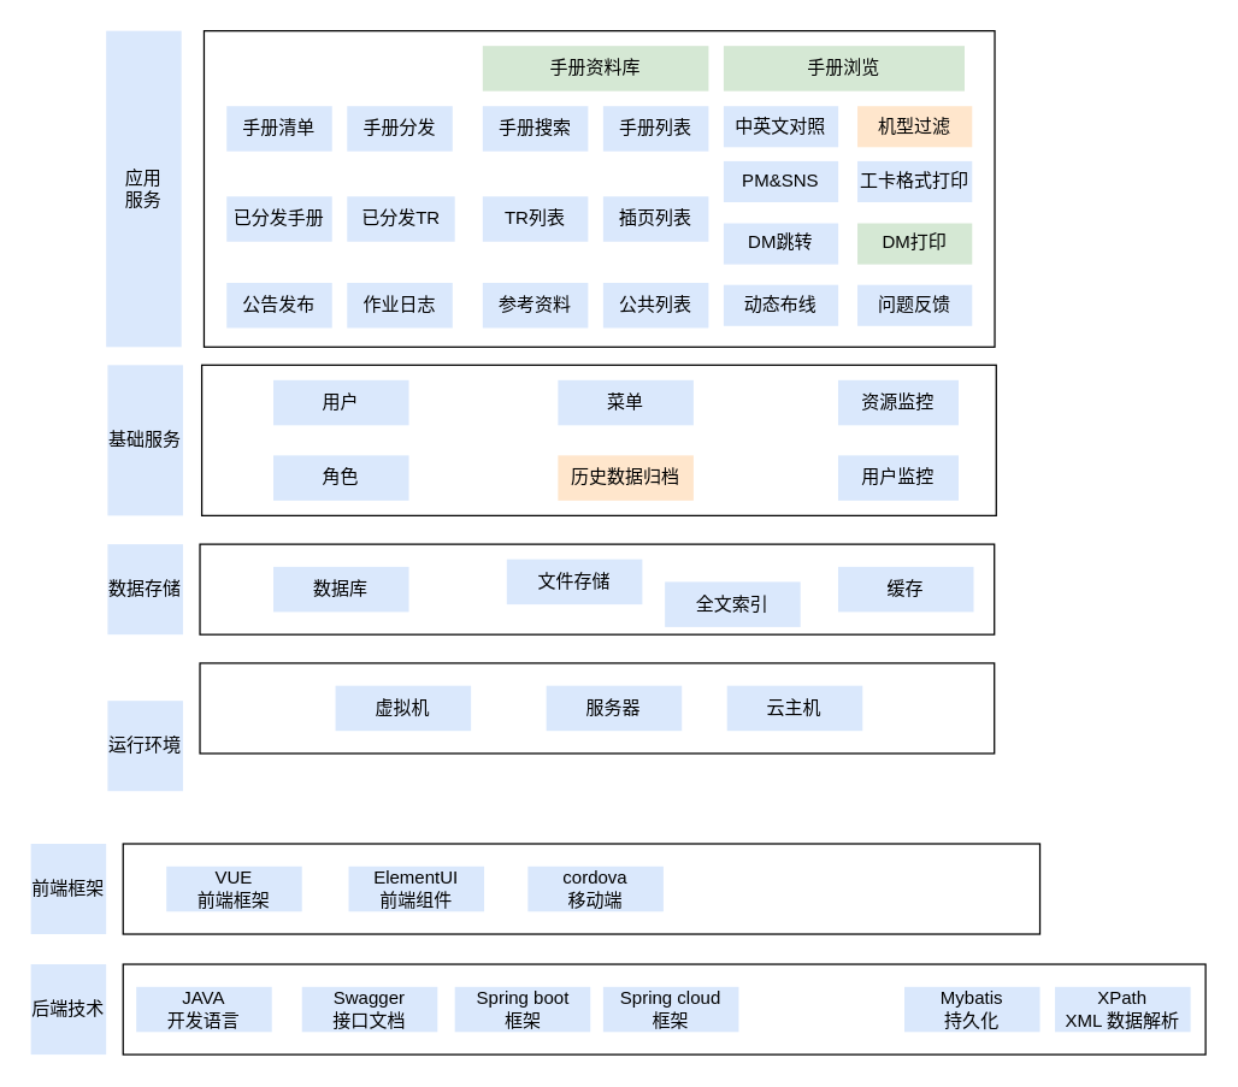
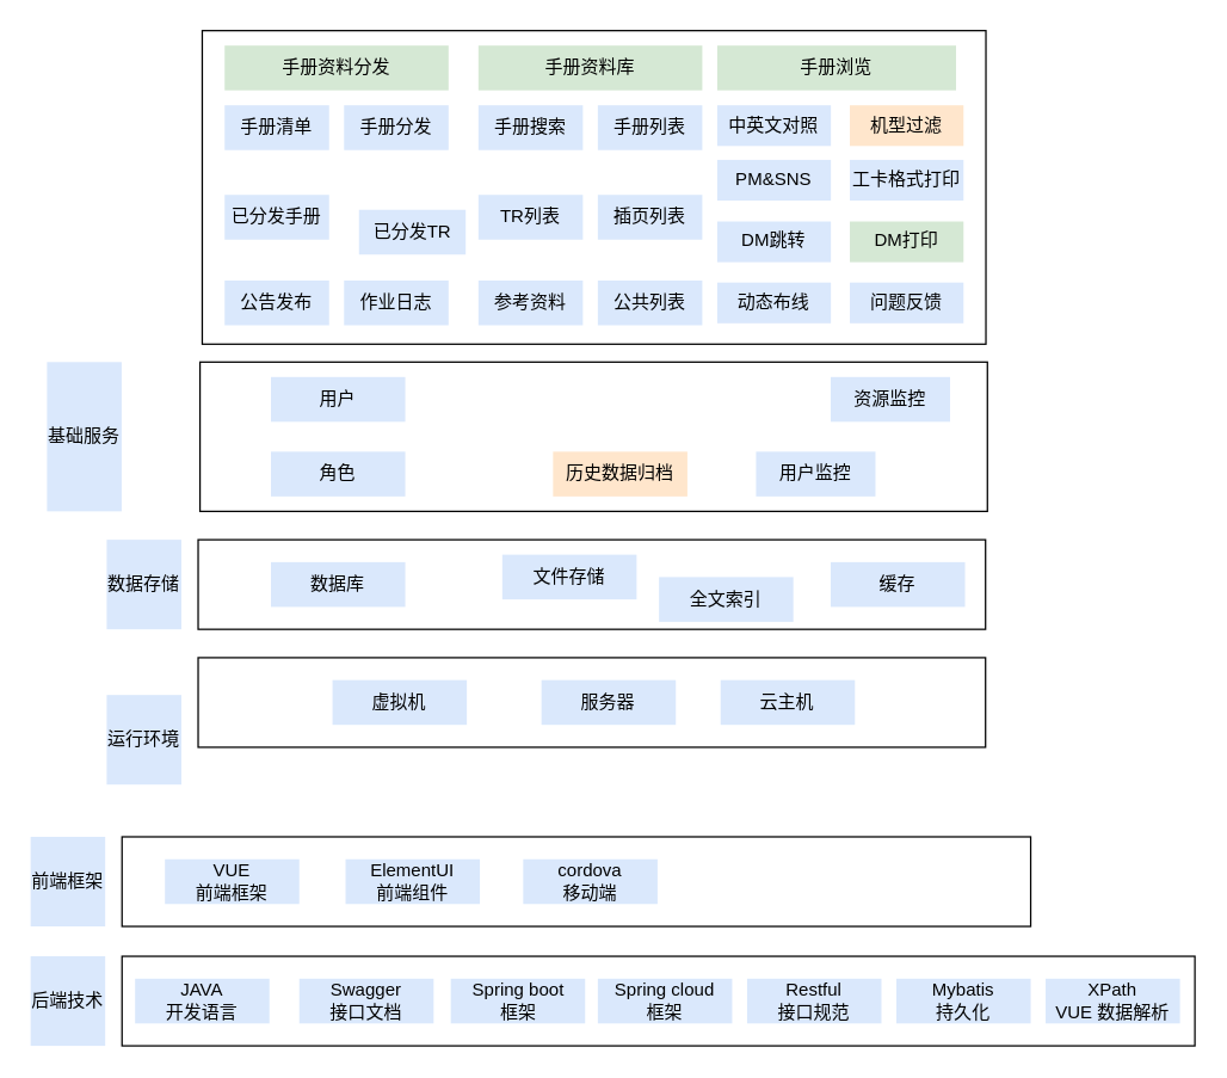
+ <mxCell id="4" value="手册资料分发" style="rounded=0;whiteSpace=wrap;html=1;fillColor=#d5e8d4;strokeColor=none;" vertex="1" parent="1"><mxGeometry x="150" y="30" width="150" height="30" as="geometry" /></mxCell>
- <mxCell id="3" value="应用&lt;div&gt;服务&lt;/div&gt;" style="rounded=0;whiteSpace=wrap;html=1;fillColor=#dae8fc;strokeColor=none;" vertex="1" parent="1"><mxGeometry x="70" y="20" width="50" height="210" as="geometry" /></mxCell>
- <mxCell id="8" value="已分发TR" style="rounded=0;whiteSpace=wrap;html=1;fillColor=#dae8fc;strokeColor=none;" vertex="1" parent="1"><mxGeometry x="230" y="130" width="71.5" height="30" as="geometry" /></mxCell>
+ <mxCell id="8" value="已分发TR" style="rounded=0;whiteSpace=wrap;html=1;fillColor=#dae8fc;strokeColor=none;" vertex="1" parent="1"><mxGeometry x="240" y="140" width="71.5" height="30" as="geometry" /></mxCell>
- <mxCell id="31" value="菜单" style="rounded=0;whiteSpace=wrap;html=1;fillColor=#dae8fc;strokeColor=none;" vertex="1" parent="1"><mxGeometry x="370" y="252" width="90" height="30" as="geometry" /></mxCell>
- <mxCell id="27" value="基础服务" style="rounded=0;whiteSpace=wrap;html=1;fillColor=#dae8fc;strokeColor=none;" vertex="1" parent="1"><mxGeometry x="71" y="242" width="50" height="100" as="geometry" /></mxCell>
+ <mxCell id="27" value="基础服务" style="rounded=0;whiteSpace=wrap;html=1;fillColor=#dae8fc;strokeColor=none;" vertex="1" parent="1"><mxGeometry x="31" y="242" width="50" height="100" as="geometry" /></mxCell>
- <mxCell id="34" value="用户监控" style="rounded=0;whiteSpace=wrap;html=1;fillColor=#dae8fc;strokeColor=none;" vertex="1" parent="1"><mxGeometry x="556" y="302" width="80" height="30" as="geometry" /></mxCell>
+ <mxCell id="34" value="用户监控" style="rounded=0;whiteSpace=wrap;html=1;fillColor=#dae8fc;strokeColor=none;" vertex="1" parent="1"><mxGeometry x="506" y="302" width="80" height="30" as="geometry" /></mxCell>
+ <mxCell id="57" value="&lt;article data-clipboard-cangjie=&quot;[&amp;quot;root&amp;quot;,{&amp;quot;copyFrom&amp;quot;:&amp;quot;im-native&amp;quot;},[&amp;quot;p&amp;quot;,{},[&amp;quot;span&amp;quot;,{&amp;quot;data-type&amp;quot;:&amp;quot;text&amp;quot;},[&amp;quot;span&amp;quot;,{&amp;quot;data-type&amp;quot;:&amp;quot;leaf&amp;quot;},&amp;quot;cordova&amp;quot;]]]]&quot; class=&quot;4ever-article&quot;&gt;&lt;p&gt;Restful&lt;br&gt;接口规范&lt;/p&gt;&lt;/article&gt;" style="rounded=0;whiteSpace=wrap;html=1;fillColor=#dae8fc;strokeColor=none;" vertex="1" parent="1"><mxGeometry x="500" y="655" width="90" height="30" as="geometry" /></mxCell>
- <mxCell id="59" value="XPath&lt;br&gt;XML 数据解析" style="rounded=0;whiteSpace=wrap;html=1;fillColor=#dae8fc;strokeColor=none;" vertex="1" parent="1"><mxGeometry x="700" y="655" width="90" height="30" as="geometry" /></mxCell>
+ <mxCell id="59" value="XPath&lt;br&gt;VUE 数据解析" style="rounded=0;whiteSpace=wrap;html=1;fillColor=#dae8fc;strokeColor=none;" vertex="1" parent="1"><mxGeometry x="700" y="655" width="90" height="30" as="geometry" /></mxCell>
